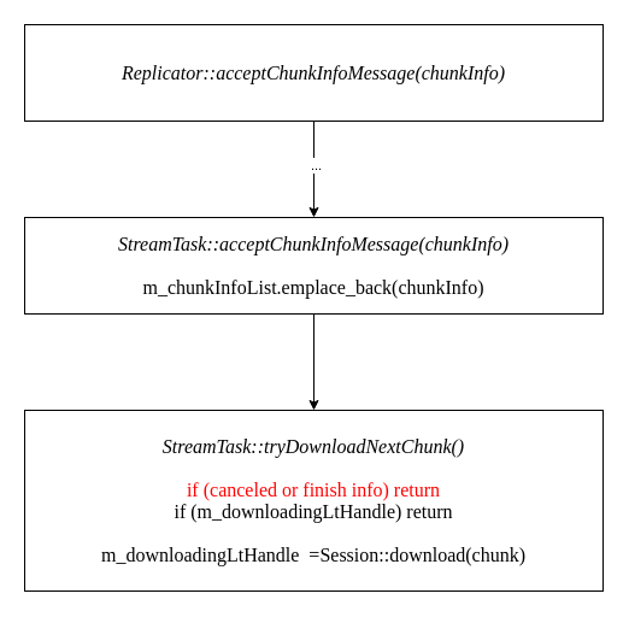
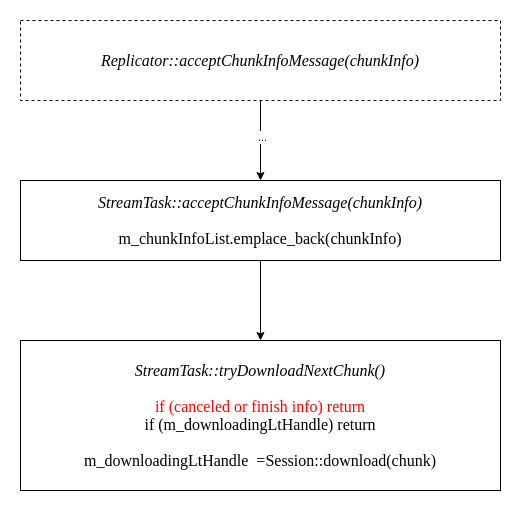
- <mxCell id="2" value="&lt;p class=&quot;p1&quot; style=&quot;margin: 0px ; font-stretch: normal ; font-size: 16px ; line-height: normal ; font-family: &amp;#34;monaco&amp;#34;&quot;&gt;&lt;i&gt;&lt;span style=&quot;background-color: rgb(255 , 255 , 255)&quot;&gt;Replicator::&lt;/span&gt;&lt;span style=&quot;font-family: &amp;#34;monaco&amp;#34; ; background-color: rgb(255 , 255 , 255)&quot;&gt;acceptChunkInfoMessage&lt;/span&gt;(&lt;span style=&quot;font-family: &amp;#34;monaco&amp;#34; ; background-color: rgb(255 , 255 , 255)&quot;&gt;chunkInfo&lt;/span&gt;)&lt;/i&gt;&lt;/p&gt;" style="rounded=0;whiteSpace=wrap;html=1;" parent="1" vertex="1"><mxGeometry x="20" y="20" width="480" height="80" as="geometry" /></mxCell>
+ <mxCell id="2" value="&lt;p class=&quot;p1&quot; style=&quot;margin: 0px ; font-stretch: normal ; font-size: 16px ; line-height: normal ; font-family: &amp;#34;monaco&amp;#34;&quot;&gt;&lt;i&gt;&lt;span style=&quot;background-color: rgb(255 , 255 , 255)&quot;&gt;Replicator::&lt;/span&gt;&lt;span style=&quot;font-family: &amp;#34;monaco&amp;#34; ; background-color: rgb(255 , 255 , 255)&quot;&gt;acceptChunkInfoMessage&lt;/span&gt;(&lt;span style=&quot;font-family: &amp;#34;monaco&amp;#34; ; background-color: rgb(255 , 255 , 255)&quot;&gt;chunkInfo&lt;/span&gt;)&lt;/i&gt;&lt;/p&gt;" style="rounded=0;whiteSpace=wrap;html=1;dashed=1;" parent="1" vertex="1"><mxGeometry x="20" y="20" width="480" height="80" as="geometry" /></mxCell>
